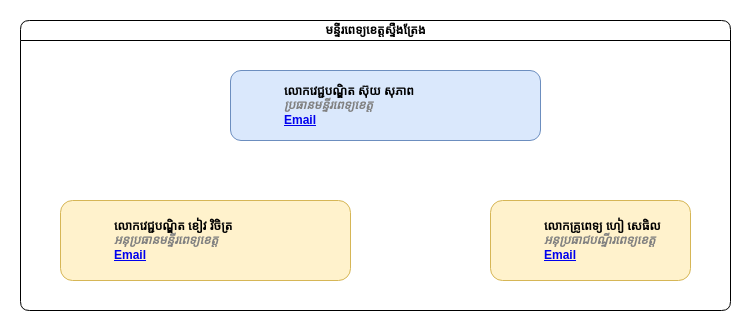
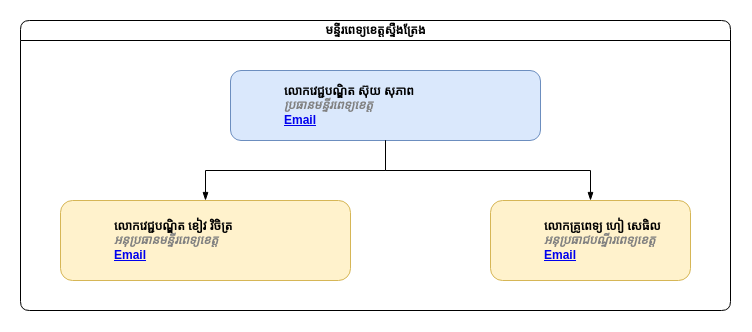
+ <mxCell id="4" value="" style="endArrow=blockThin;endFill=1;fontSize=11;edgeStyle=elbowEdgeStyle;elbow=vertical;rounded=0;" parent="2" source="3" target="5" edge="1"><mxGeometry relative="1" as="geometry" /></mxCell>
+ <mxCell id="6" value="" style="endArrow=blockThin;endFill=1;fontSize=11;edgeStyle=elbowEdgeStyle;elbow=vertical;rounded=0;" parent="2" source="3" target="7" edge="1"><mxGeometry relative="1" as="geometry" /></mxCell>
